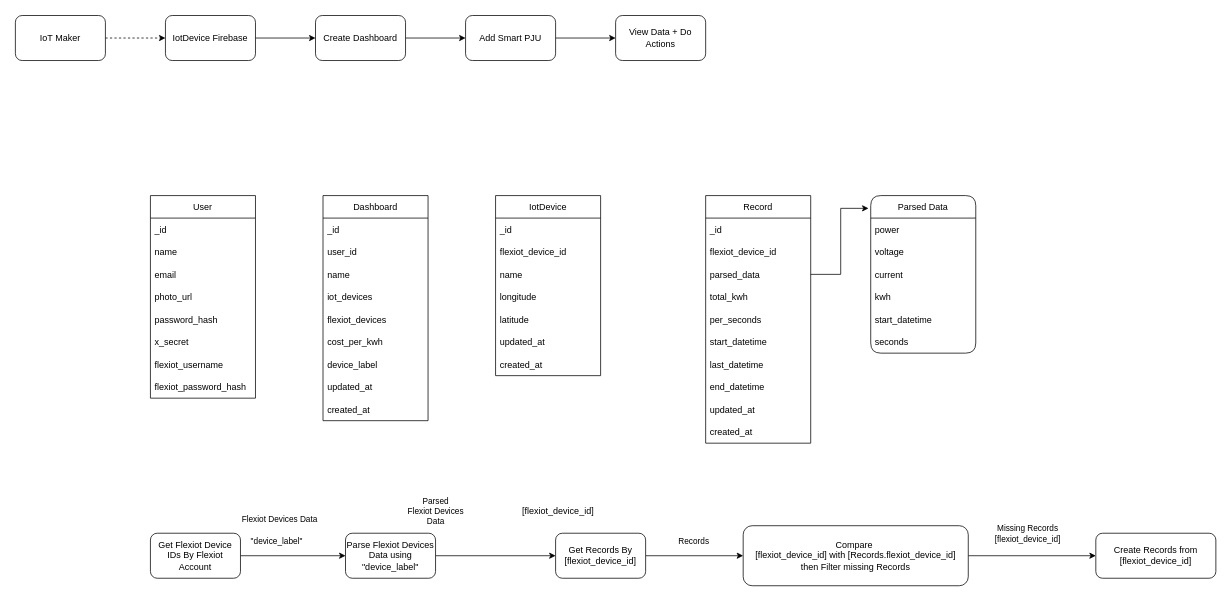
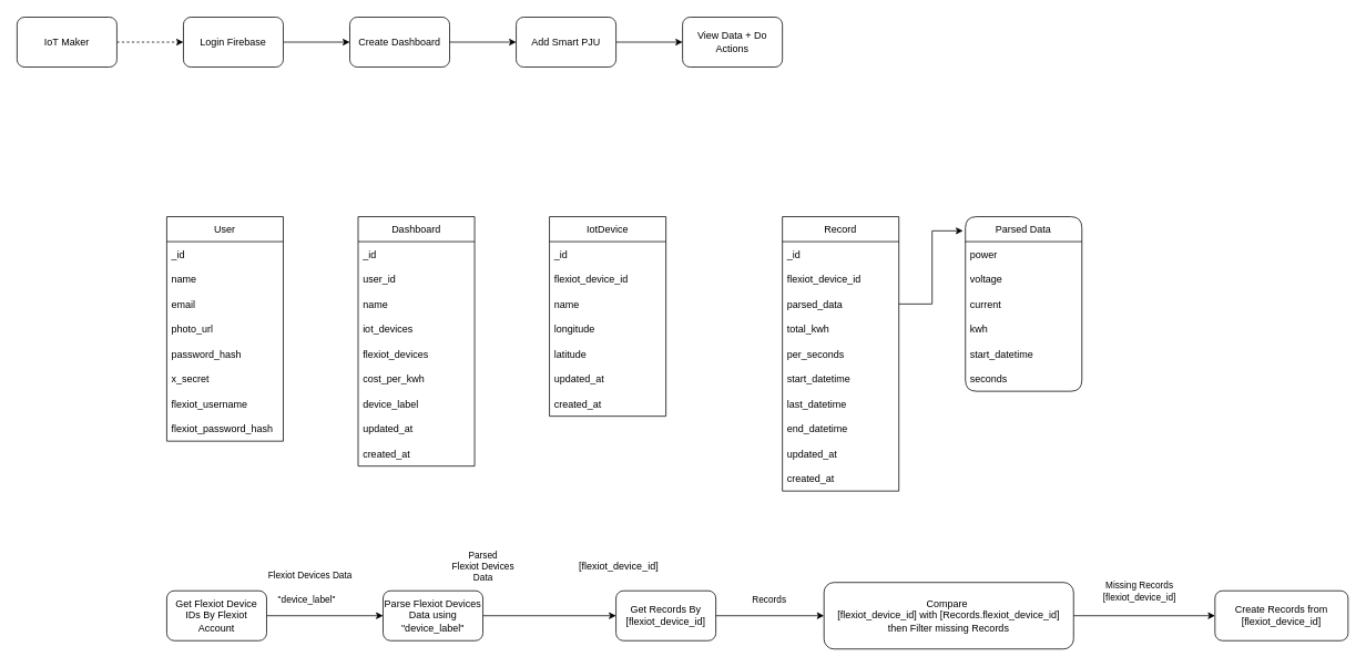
- <mxCell id="5" value="IotDevice Firebase" style="rounded=1;whiteSpace=wrap;html=1;" parent="1" vertex="1"><mxGeometry x="220" y="20" width="120" height="60" as="geometry" /></mxCell>
+ <mxCell id="5" value="Login Firebase" style="rounded=1;whiteSpace=wrap;html=1;" parent="1" vertex="1"><mxGeometry x="220" y="20" width="120" height="60" as="geometry" /></mxCell>
